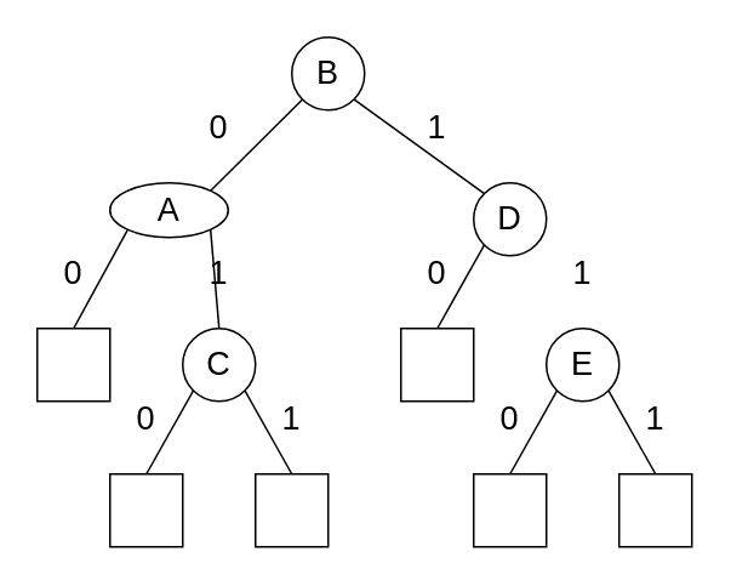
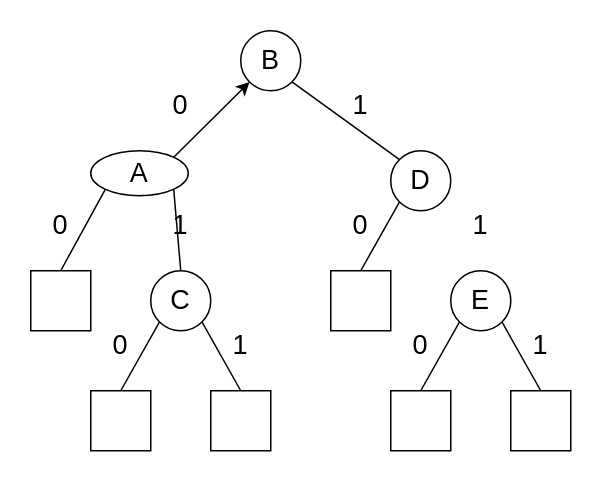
- <mxCell id="20" value="" style="endArrow=none;html=1;entryX=0;entryY=1;entryDx=0;entryDy=0;exitX=1;exitY=0;exitDx=0;exitDy=0;" edge="1" parent="1" source="3" target="7"><mxGeometry width="50" height="50" relative="1" as="geometry"><mxPoint x="20" y="370" as="sourcePoint" /><mxPoint x="70" y="320" as="targetPoint" /></mxGeometry></mxCell>
+ <mxCell id="20" value="" style="endArrow=classic;html=1;entryX=0;entryY=1;entryDx=0;entryDy=0;exitX=1;exitY=0;exitDx=0;exitDy=0;" edge="1" parent="1" source="3" target="7"><mxGeometry width="50" height="50" relative="1" as="geometry"><mxPoint x="20" y="370" as="sourcePoint" /><mxPoint x="70" y="320" as="targetPoint" /></mxGeometry></mxCell>
